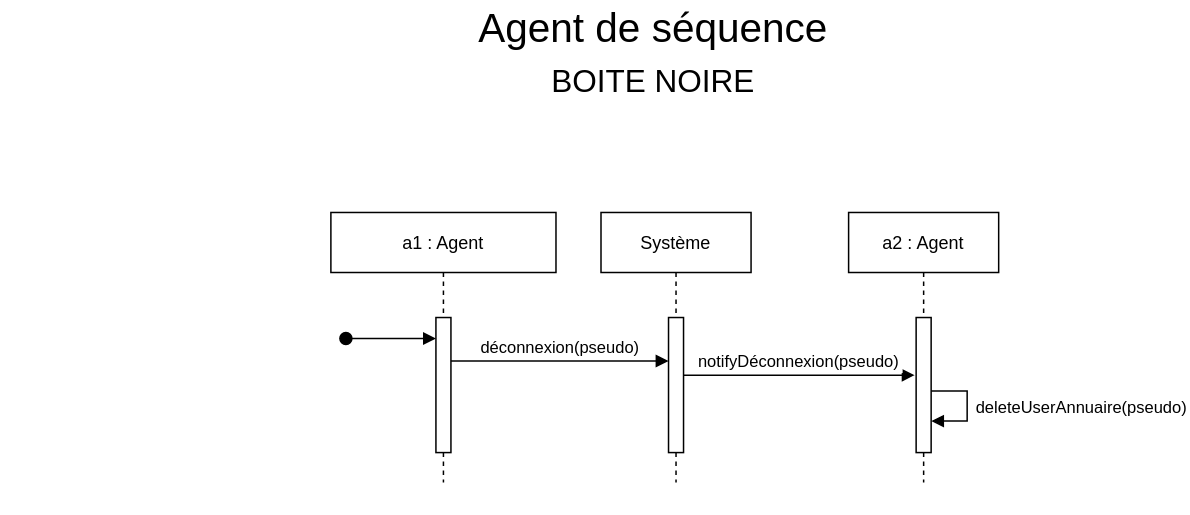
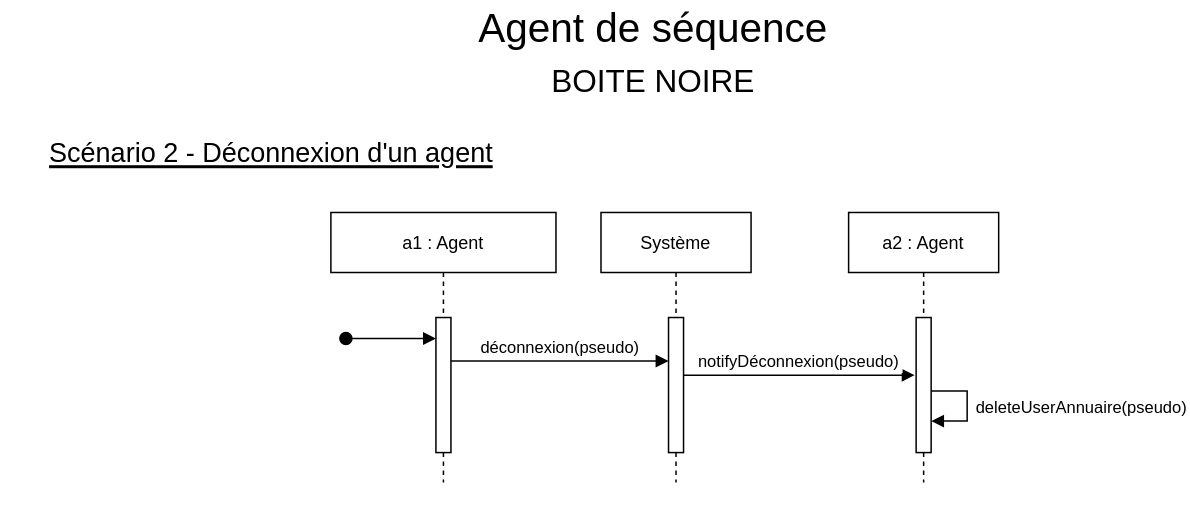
+ <mxCell id="12" value="&lt;u&gt;&lt;font style=&quot;font-size: 18px;&quot;&gt;Scénario 2 - Déconnexion d'un agent&lt;br&gt;&lt;/font&gt;&lt;/u&gt;" style="text;html=1;align=center;verticalAlign=middle;resizable=0;points=[];autosize=1;strokeColor=none;fillColor=none;fontSize=21;" parent="1" vertex="1"><mxGeometry x="20" y="80" width="320" height="40" as="geometry" /></mxCell>
